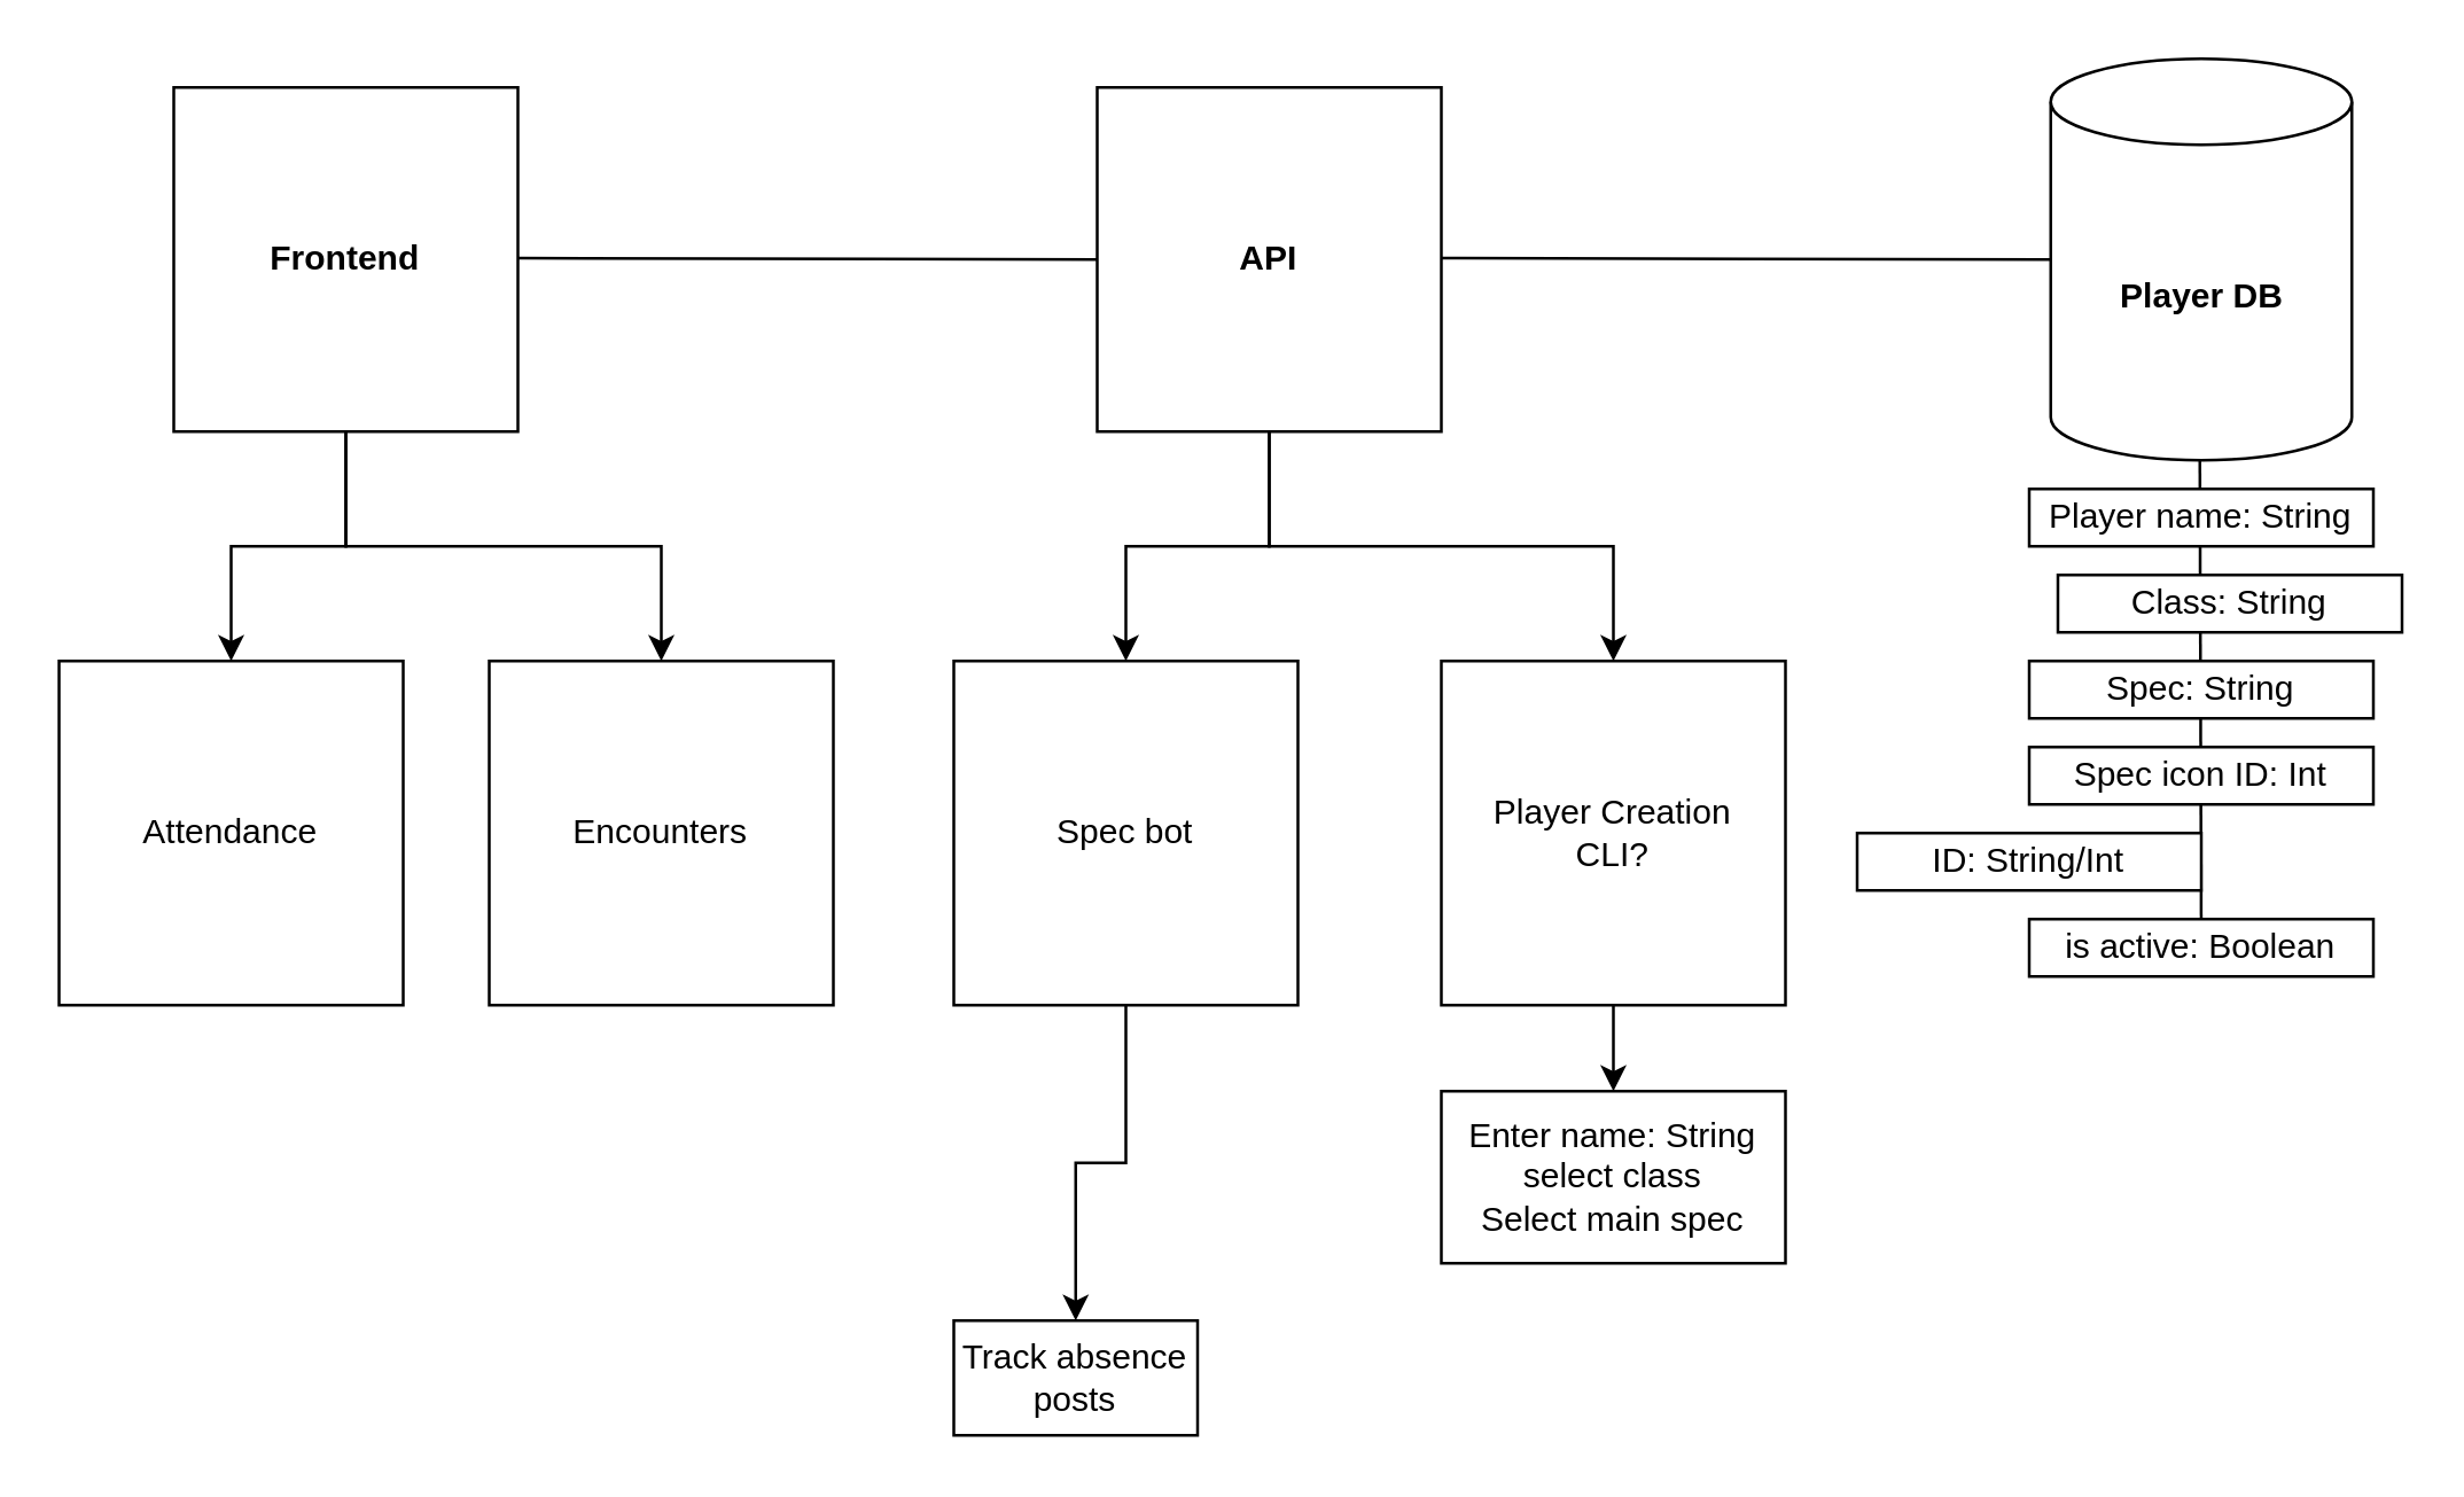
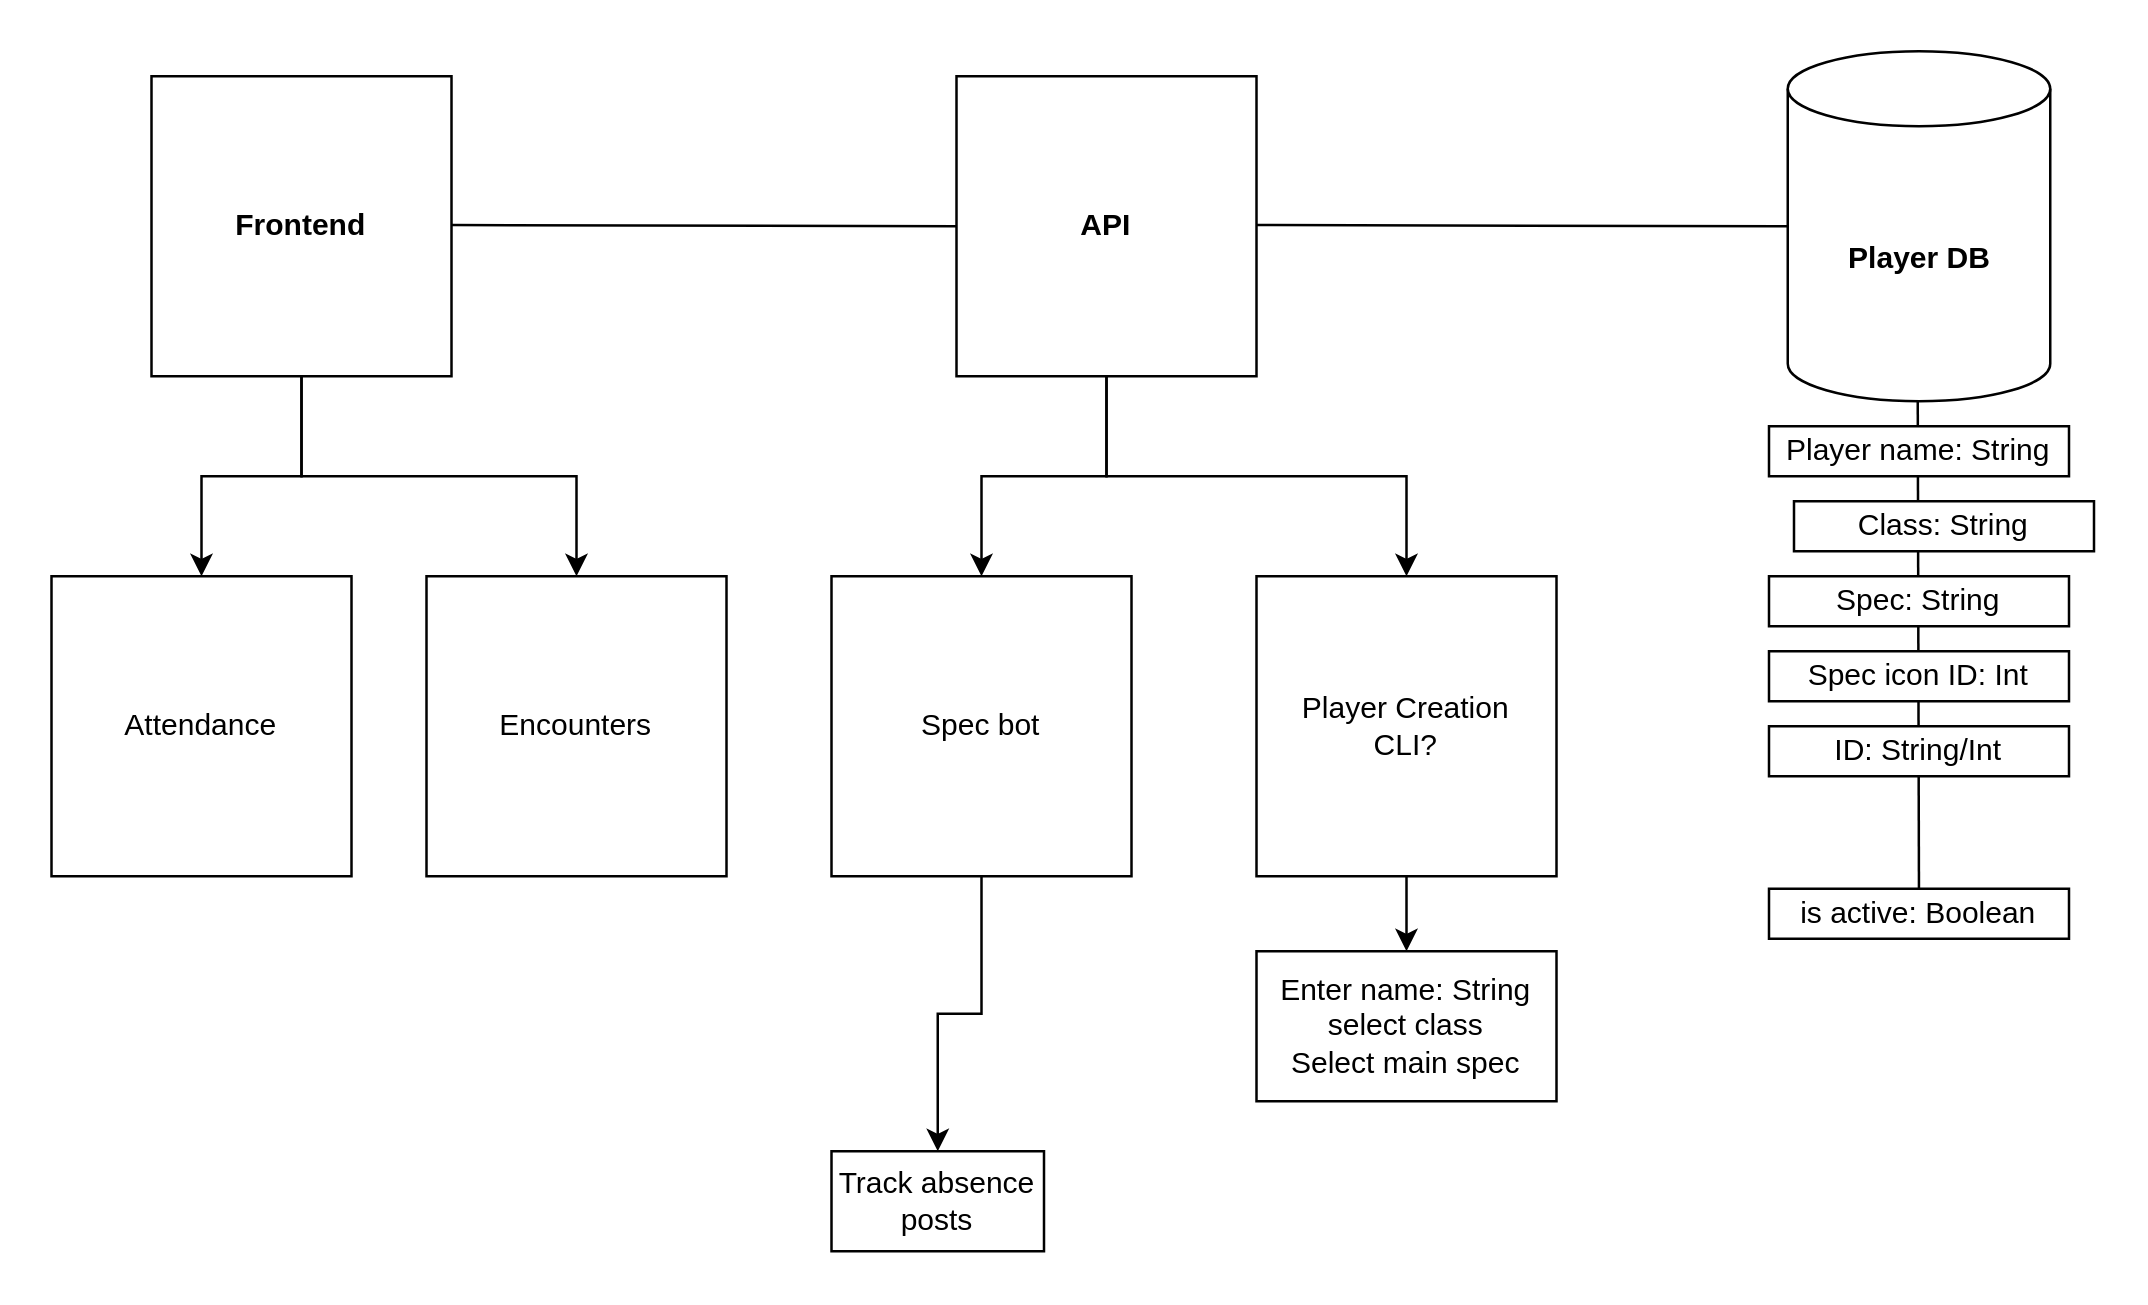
- <mxCell id="7" value="ID: String/Int" style="rounded=0;whiteSpace=wrap;html=1;" parent="1" vertex="1"><mxGeometry x="647" y="290" width="120" height="20" as="geometry" /></mxCell>
+ <mxCell id="7" value="ID: String/Int" style="rounded=0;whiteSpace=wrap;html=1;" parent="1" vertex="1"><mxGeometry x="707" y="290" width="120" height="20" as="geometry" /></mxCell>
- <mxCell id="23" value="is active: Boolean" style="rounded=0;whiteSpace=wrap;html=1;" parent="1" vertex="1"><mxGeometry x="707" y="320" width="120" height="20" as="geometry" /></mxCell>
+ <mxCell id="23" value="is active: Boolean" style="rounded=0;whiteSpace=wrap;html=1;" parent="1" vertex="1"><mxGeometry x="707" y="355" width="120" height="20" as="geometry" /></mxCell>
